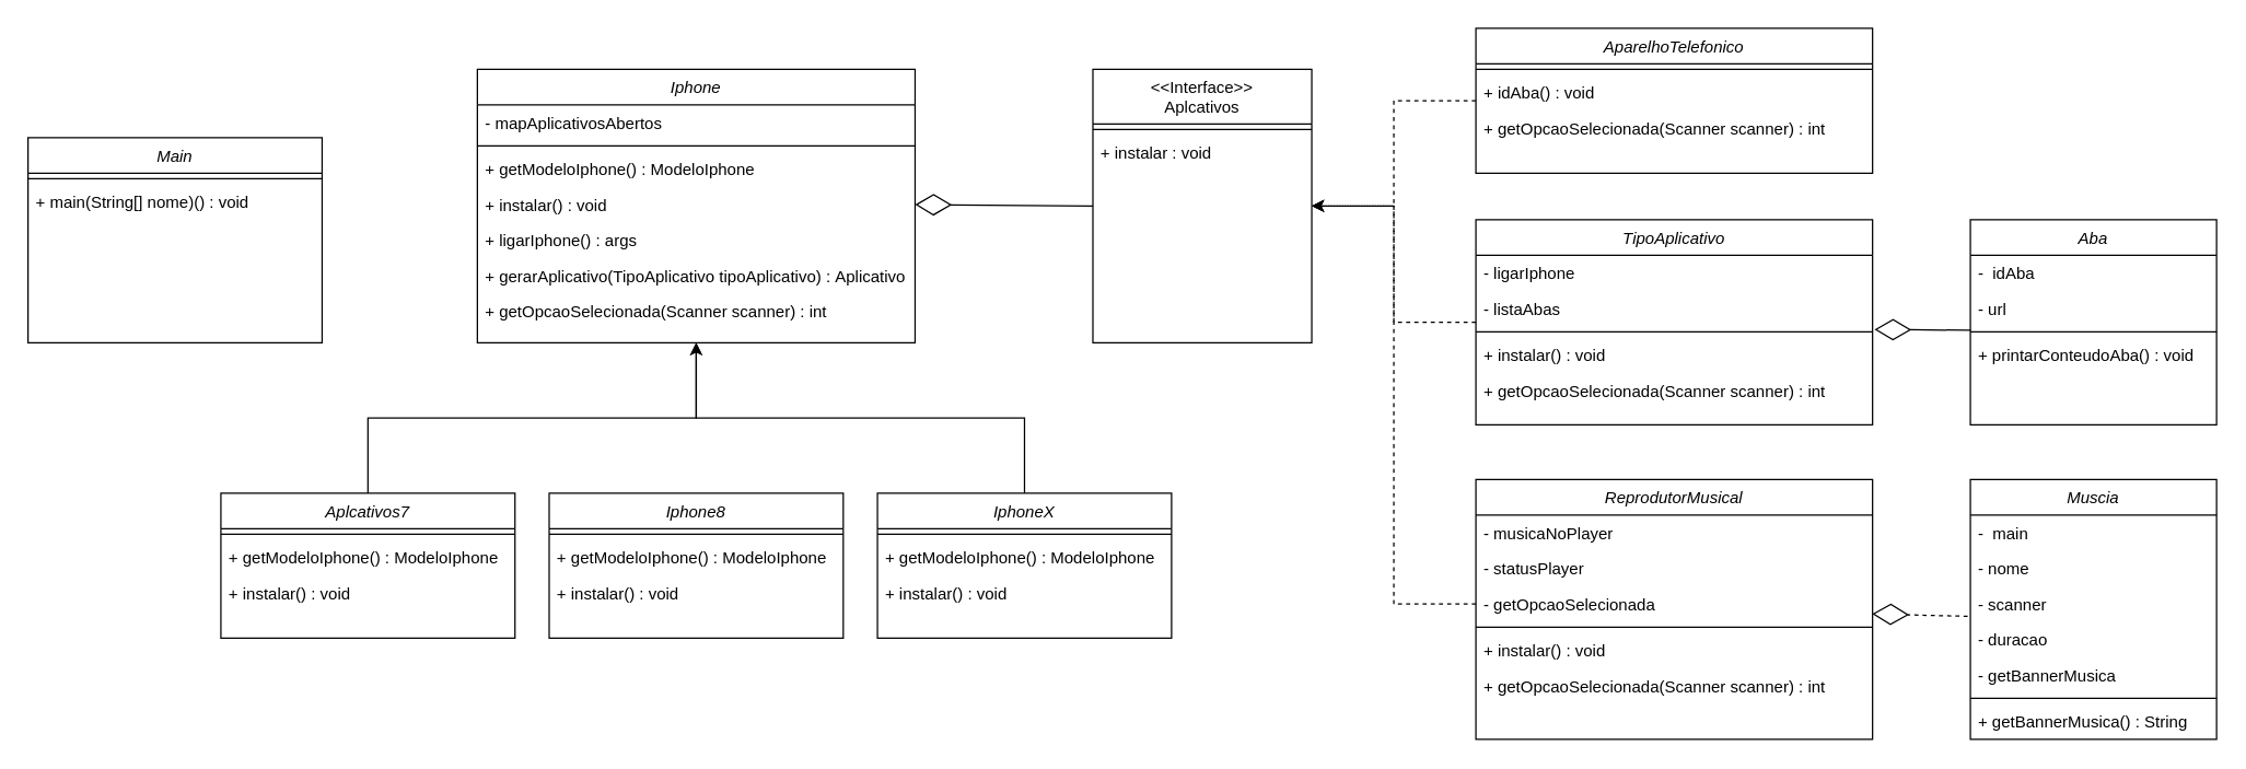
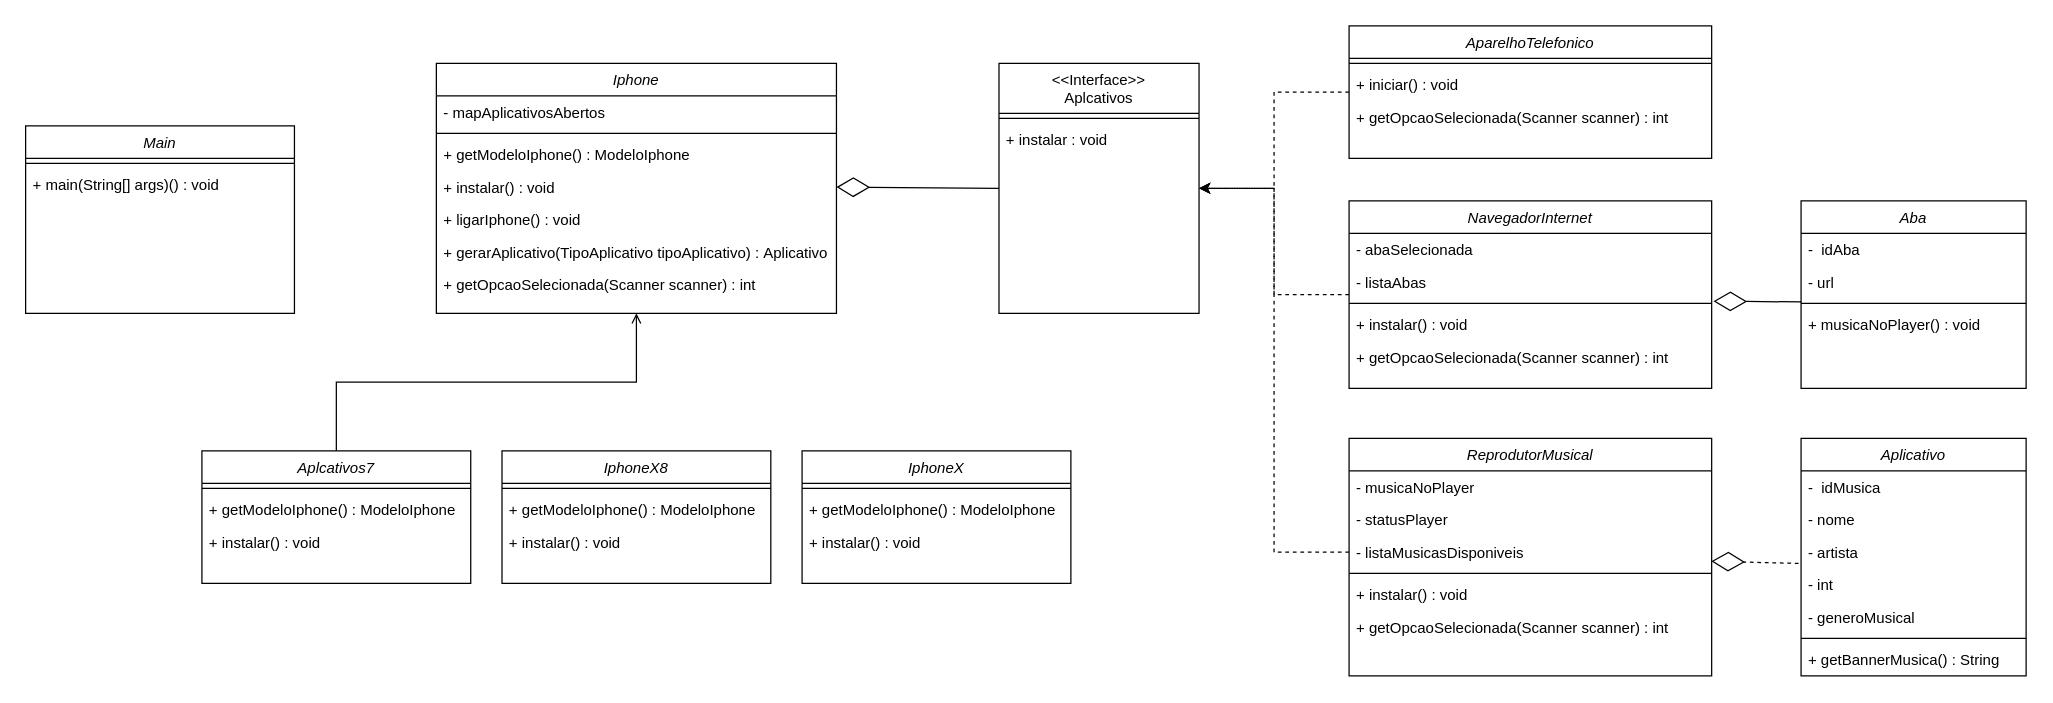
- <mxCell id="31" value="+ idAba() : void" style="text;align=left;verticalAlign=top;spacingLeft=4;spacingRight=4;overflow=hidden;rotatable=0;points=[[0,0.5],[1,0.5]];portConstraint=eastwest;" vertex="1" parent="29"><mxGeometry y="34" width="290" height="26" as="geometry" /></mxCell>
+ <mxCell id="31" value="+ iniciar() : void" style="text;align=left;verticalAlign=top;spacingLeft=4;spacingRight=4;overflow=hidden;rotatable=0;points=[[0,0.5],[1,0.5]];portConstraint=eastwest;" vertex="1" parent="29"><mxGeometry y="34" width="290" height="26" as="geometry" /></mxCell>
- <mxCell id="35" value="+ main(String[] nome)() : void" style="text;align=left;verticalAlign=top;spacingLeft=4;spacingRight=4;overflow=hidden;rotatable=0;points=[[0,0.5],[1,0.5]];portConstraint=eastwest;" vertex="1" parent="33"><mxGeometry y="34" width="215" height="26" as="geometry" /></mxCell>
+ <mxCell id="35" value="+ main(String[] args)() : void" style="text;align=left;verticalAlign=top;spacingLeft=4;spacingRight=4;overflow=hidden;rotatable=0;points=[[0,0.5],[1,0.5]];portConstraint=eastwest;" vertex="1" parent="33"><mxGeometry y="34" width="215" height="26" as="geometry" /></mxCell>
- <mxCell id="37" value="TipoAplicativo" style="swimlane;fontStyle=2;align=center;verticalAlign=top;childLayout=stackLayout;horizontal=1;startSize=26;horizontalStack=0;resizeParent=1;resizeLast=0;collapsible=1;marginBottom=0;rounded=0;shadow=0;strokeWidth=1;" vertex="1" parent="1"><mxGeometry x="1078.5" y="160" width="290" height="150" as="geometry"><mxRectangle x="-200" y="40" width="160" height="26" as="alternateBounds" /></mxGeometry></mxCell>
+ <mxCell id="37" value="NavegadorInternet" style="swimlane;fontStyle=2;align=center;verticalAlign=top;childLayout=stackLayout;horizontal=1;startSize=26;horizontalStack=0;resizeParent=1;resizeLast=0;collapsible=1;marginBottom=0;rounded=0;shadow=0;strokeWidth=1;" vertex="1" parent="1"><mxGeometry x="1078.5" y="160" width="290" height="150" as="geometry"><mxRectangle x="-200" y="40" width="160" height="26" as="alternateBounds" /></mxGeometry></mxCell>
- <mxCell id="7" value="+ ligarIphone() : args" style="text;align=left;verticalAlign=top;spacingLeft=4;spacingRight=4;overflow=hidden;rotatable=0;points=[[0,0.5],[1,0.5]];portConstraint=eastwest;" vertex="1" parent="2"><mxGeometry y="112" width="320" height="26" as="geometry" /></mxCell>
+ <mxCell id="7" value="+ ligarIphone() : void" style="text;align=left;verticalAlign=top;spacingLeft=4;spacingRight=4;overflow=hidden;rotatable=0;points=[[0,0.5],[1,0.5]];portConstraint=eastwest;" vertex="1" parent="2"><mxGeometry y="112" width="320" height="26" as="geometry" /></mxCell>
- <mxCell id="38" value="- ligarIphone" style="text;align=left;verticalAlign=top;spacingLeft=4;spacingRight=4;overflow=hidden;rotatable=0;points=[[0,0.5],[1,0.5]];portConstraint=eastwest;rounded=0;shadow=0;html=0;" vertex="1" parent="37"><mxGeometry y="26" width="290" height="26" as="geometry" /></mxCell>
+ <mxCell id="38" value="- abaSelecionada" style="text;align=left;verticalAlign=top;spacingLeft=4;spacingRight=4;overflow=hidden;rotatable=0;points=[[0,0.5],[1,0.5]];portConstraint=eastwest;rounded=0;shadow=0;html=0;" vertex="1" parent="37"><mxGeometry y="26" width="290" height="26" as="geometry" /></mxCell>
- <mxCell id="55" value="+ printarConteudoAba() : void" style="text;align=left;verticalAlign=top;spacingLeft=4;spacingRight=4;overflow=hidden;rotatable=0;points=[[0,0.5],[1,0.5]];portConstraint=eastwest;" vertex="1" parent="51"><mxGeometry y="86" width="180" height="26" as="geometry" /></mxCell>
+ <mxCell id="55" value="+ musicaNoPlayer() : void" style="text;align=left;verticalAlign=top;spacingLeft=4;spacingRight=4;overflow=hidden;rotatable=0;points=[[0,0.5],[1,0.5]];portConstraint=eastwest;" vertex="1" parent="51"><mxGeometry y="86" width="180" height="26" as="geometry" /></mxCell>
- <mxCell id="14" style="edgeStyle=orthogonalEdgeStyle;rounded=0;orthogonalLoop=1;jettySize=auto;html=1;exitX=0.5;exitY=0;exitDx=0;exitDy=0;entryX=0.5;entryY=1;entryDx=0;entryDy=0;" edge="1" parent="1" source="15" target="2"><mxGeometry relative="1" as="geometry" /></mxCell>
+ <mxCell id="14" style="edgeStyle=orthogonalEdgeStyle;rounded=0;orthogonalLoop=1;jettySize=auto;html=1;exitX=0.5;exitY=0;exitDx=0;exitDy=0;entryX=0.5;entryY=1;entryDx=0;entryDy=0;endArrow=open;" edge="1" parent="1" source="15" target="2"><mxGeometry relative="1" as="geometry" /></mxCell>
- <mxCell id="23" style="edgeStyle=orthogonalEdgeStyle;rounded=0;orthogonalLoop=1;jettySize=auto;html=1;exitX=0.5;exitY=0;exitDx=0;exitDy=0;entryX=0.5;entryY=1;entryDx=0;entryDy=0;" edge="1" parent="1" source="24" target="2"><mxGeometry relative="1" as="geometry" /></mxCell>
- <mxCell id="56" value="Muscia" style="swimlane;fontStyle=2;align=center;verticalAlign=top;childLayout=stackLayout;horizontal=1;startSize=26;horizontalStack=0;resizeParent=1;resizeLast=0;collapsible=1;marginBottom=0;rounded=0;shadow=0;strokeWidth=1;" vertex="1" parent="1"><mxGeometry x="1440" y="350" width="180" height="190" as="geometry"><mxRectangle x="630" y="420" width="160" height="26" as="alternateBounds" /></mxGeometry></mxCell>
+ <mxCell id="56" value="Aplicativo" style="swimlane;fontStyle=2;align=center;verticalAlign=top;childLayout=stackLayout;horizontal=1;startSize=26;horizontalStack=0;resizeParent=1;resizeLast=0;collapsible=1;marginBottom=0;rounded=0;shadow=0;strokeWidth=1;" vertex="1" parent="1"><mxGeometry x="1440" y="350" width="180" height="190" as="geometry"><mxRectangle x="630" y="420" width="160" height="26" as="alternateBounds" /></mxGeometry></mxCell>
- <mxCell id="19" value="Iphone8" style="swimlane;fontStyle=2;align=center;verticalAlign=top;childLayout=stackLayout;horizontal=1;startSize=26;horizontalStack=0;resizeParent=1;resizeLast=0;collapsible=1;marginBottom=0;rounded=0;shadow=0;strokeWidth=1;" vertex="1" parent="1"><mxGeometry x="401" y="360" width="215" height="106" as="geometry"><mxRectangle x="-200" y="40" width="160" height="26" as="alternateBounds" /></mxGeometry></mxCell>
+ <mxCell id="19" value="IphoneX8" style="swimlane;fontStyle=2;align=center;verticalAlign=top;childLayout=stackLayout;horizontal=1;startSize=26;horizontalStack=0;resizeParent=1;resizeLast=0;collapsible=1;marginBottom=0;rounded=0;shadow=0;strokeWidth=1;" vertex="1" parent="1"><mxGeometry x="401" y="360" width="215" height="106" as="geometry"><mxRectangle x="-200" y="40" width="160" height="26" as="alternateBounds" /></mxGeometry></mxCell>
- <mxCell id="57" value="-  main" style="text;align=left;verticalAlign=top;spacingLeft=4;spacingRight=4;overflow=hidden;rotatable=0;points=[[0,0.5],[1,0.5]];portConstraint=eastwest;rounded=0;shadow=0;html=0;" vertex="1" parent="56"><mxGeometry y="26" width="180" height="26" as="geometry" /></mxCell>
+ <mxCell id="57" value="-  idMusica" style="text;align=left;verticalAlign=top;spacingLeft=4;spacingRight=4;overflow=hidden;rotatable=0;points=[[0,0.5],[1,0.5]];portConstraint=eastwest;rounded=0;shadow=0;html=0;" vertex="1" parent="56"><mxGeometry y="26" width="180" height="26" as="geometry" /></mxCell>
- <mxCell id="46" value="- getOpcaoSelecionada" style="text;align=left;verticalAlign=top;spacingLeft=4;spacingRight=4;overflow=hidden;rotatable=0;points=[[0,0.5],[1,0.5]];portConstraint=eastwest;rounded=0;shadow=0;html=0;" vertex="1" parent="43"><mxGeometry y="78" width="290" height="26" as="geometry" /></mxCell>
+ <mxCell id="46" value="- listaMusicasDisponiveis" style="text;align=left;verticalAlign=top;spacingLeft=4;spacingRight=4;overflow=hidden;rotatable=0;points=[[0,0.5],[1,0.5]];portConstraint=eastwest;rounded=0;shadow=0;html=0;" vertex="1" parent="43"><mxGeometry y="78" width="290" height="26" as="geometry" /></mxCell>
- <mxCell id="59" value="- scanner" style="text;align=left;verticalAlign=top;spacingLeft=4;spacingRight=4;overflow=hidden;rotatable=0;points=[[0,0.5],[1,0.5]];portConstraint=eastwest;rounded=0;shadow=0;html=0;" vertex="1" parent="56"><mxGeometry y="78" width="180" height="26" as="geometry" /></mxCell>
+ <mxCell id="59" value="- artista" style="text;align=left;verticalAlign=top;spacingLeft=4;spacingRight=4;overflow=hidden;rotatable=0;points=[[0,0.5],[1,0.5]];portConstraint=eastwest;rounded=0;shadow=0;html=0;" vertex="1" parent="56"><mxGeometry y="78" width="180" height="26" as="geometry" /></mxCell>
- <mxCell id="60" value="- duracao" style="text;align=left;verticalAlign=top;spacingLeft=4;spacingRight=4;overflow=hidden;rotatable=0;points=[[0,0.5],[1,0.5]];portConstraint=eastwest;rounded=0;shadow=0;html=0;" vertex="1" parent="56"><mxGeometry y="104" width="180" height="26" as="geometry" /></mxCell>
+ <mxCell id="60" value="- int" style="text;align=left;verticalAlign=top;spacingLeft=4;spacingRight=4;overflow=hidden;rotatable=0;points=[[0,0.5],[1,0.5]];portConstraint=eastwest;rounded=0;shadow=0;html=0;" vertex="1" parent="56"><mxGeometry y="104" width="180" height="26" as="geometry" /></mxCell>
- <mxCell id="61" value="- getBannerMusica" style="text;align=left;verticalAlign=top;spacingLeft=4;spacingRight=4;overflow=hidden;rotatable=0;points=[[0,0.5],[1,0.5]];portConstraint=eastwest;rounded=0;shadow=0;html=0;" vertex="1" parent="56"><mxGeometry y="130" width="180" height="26" as="geometry" /></mxCell>
+ <mxCell id="61" value="- generoMusical" style="text;align=left;verticalAlign=top;spacingLeft=4;spacingRight=4;overflow=hidden;rotatable=0;points=[[0,0.5],[1,0.5]];portConstraint=eastwest;rounded=0;shadow=0;html=0;" vertex="1" parent="56"><mxGeometry y="130" width="180" height="26" as="geometry" /></mxCell>
